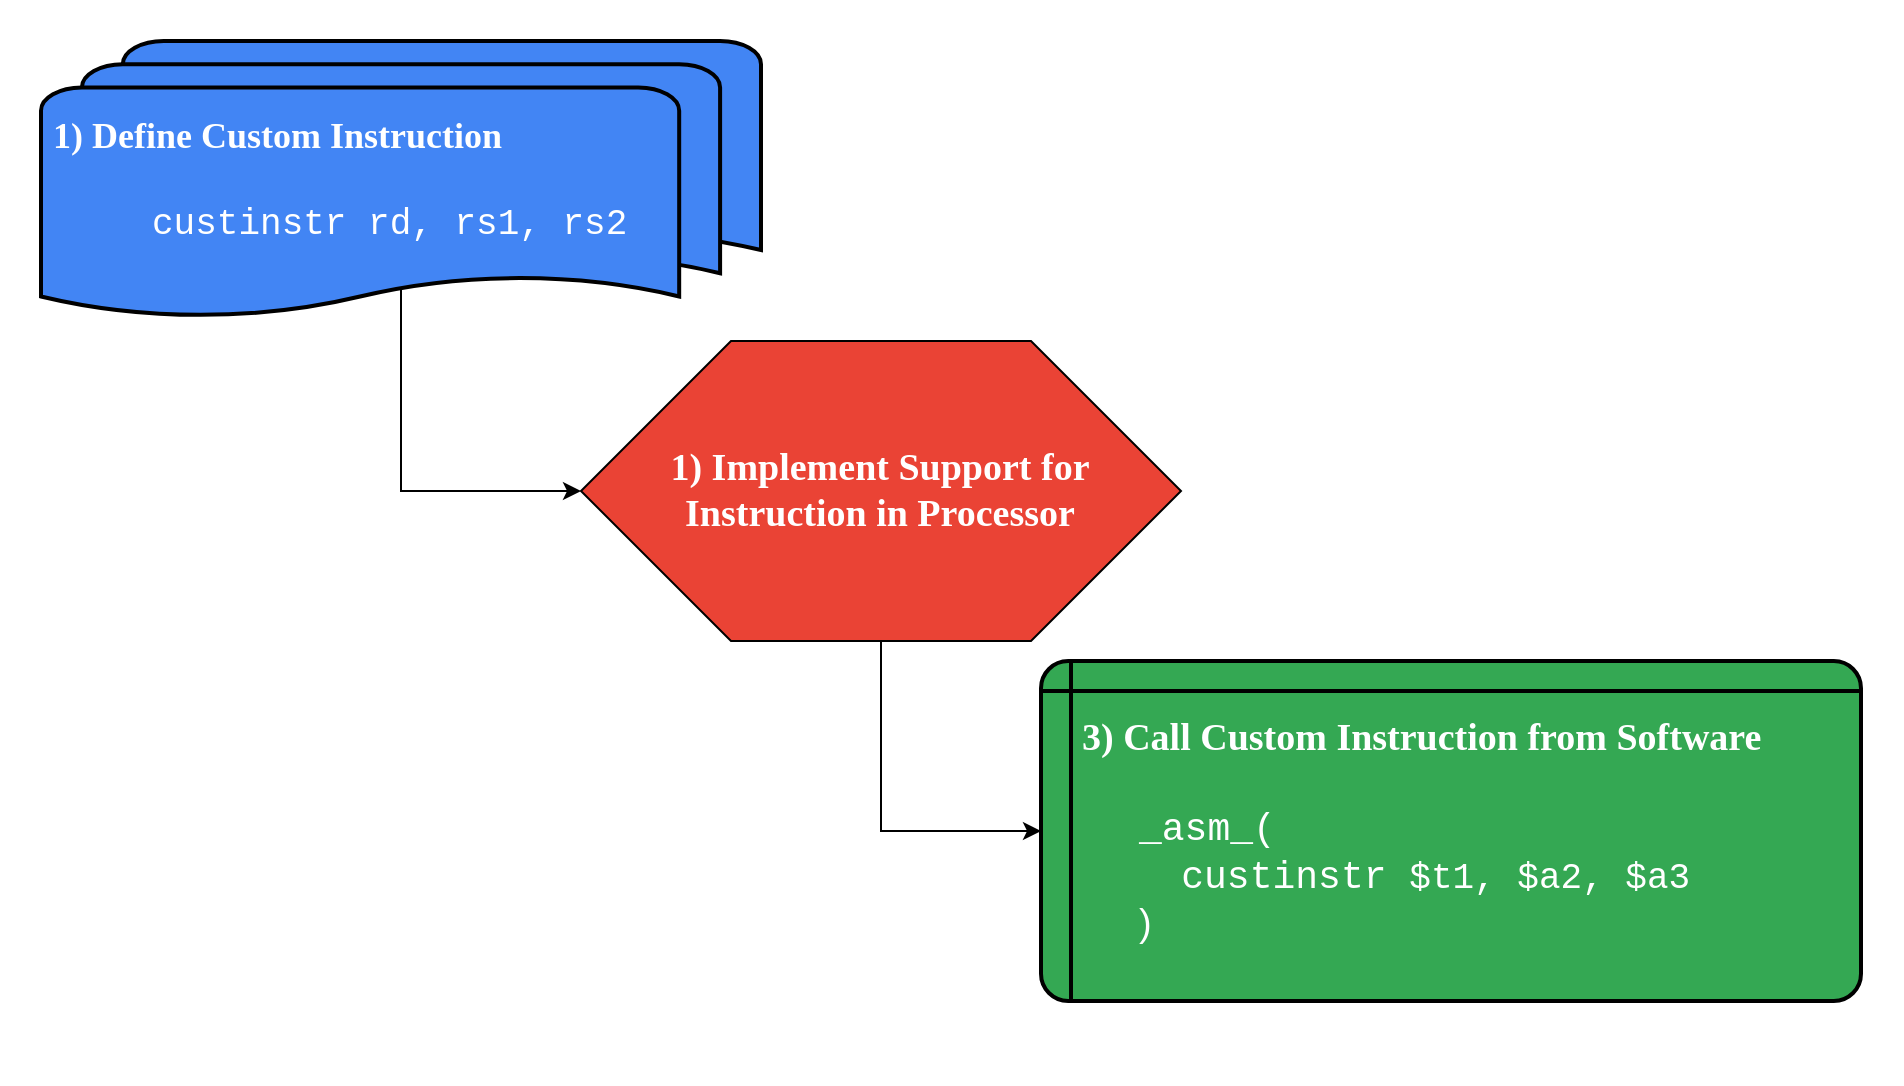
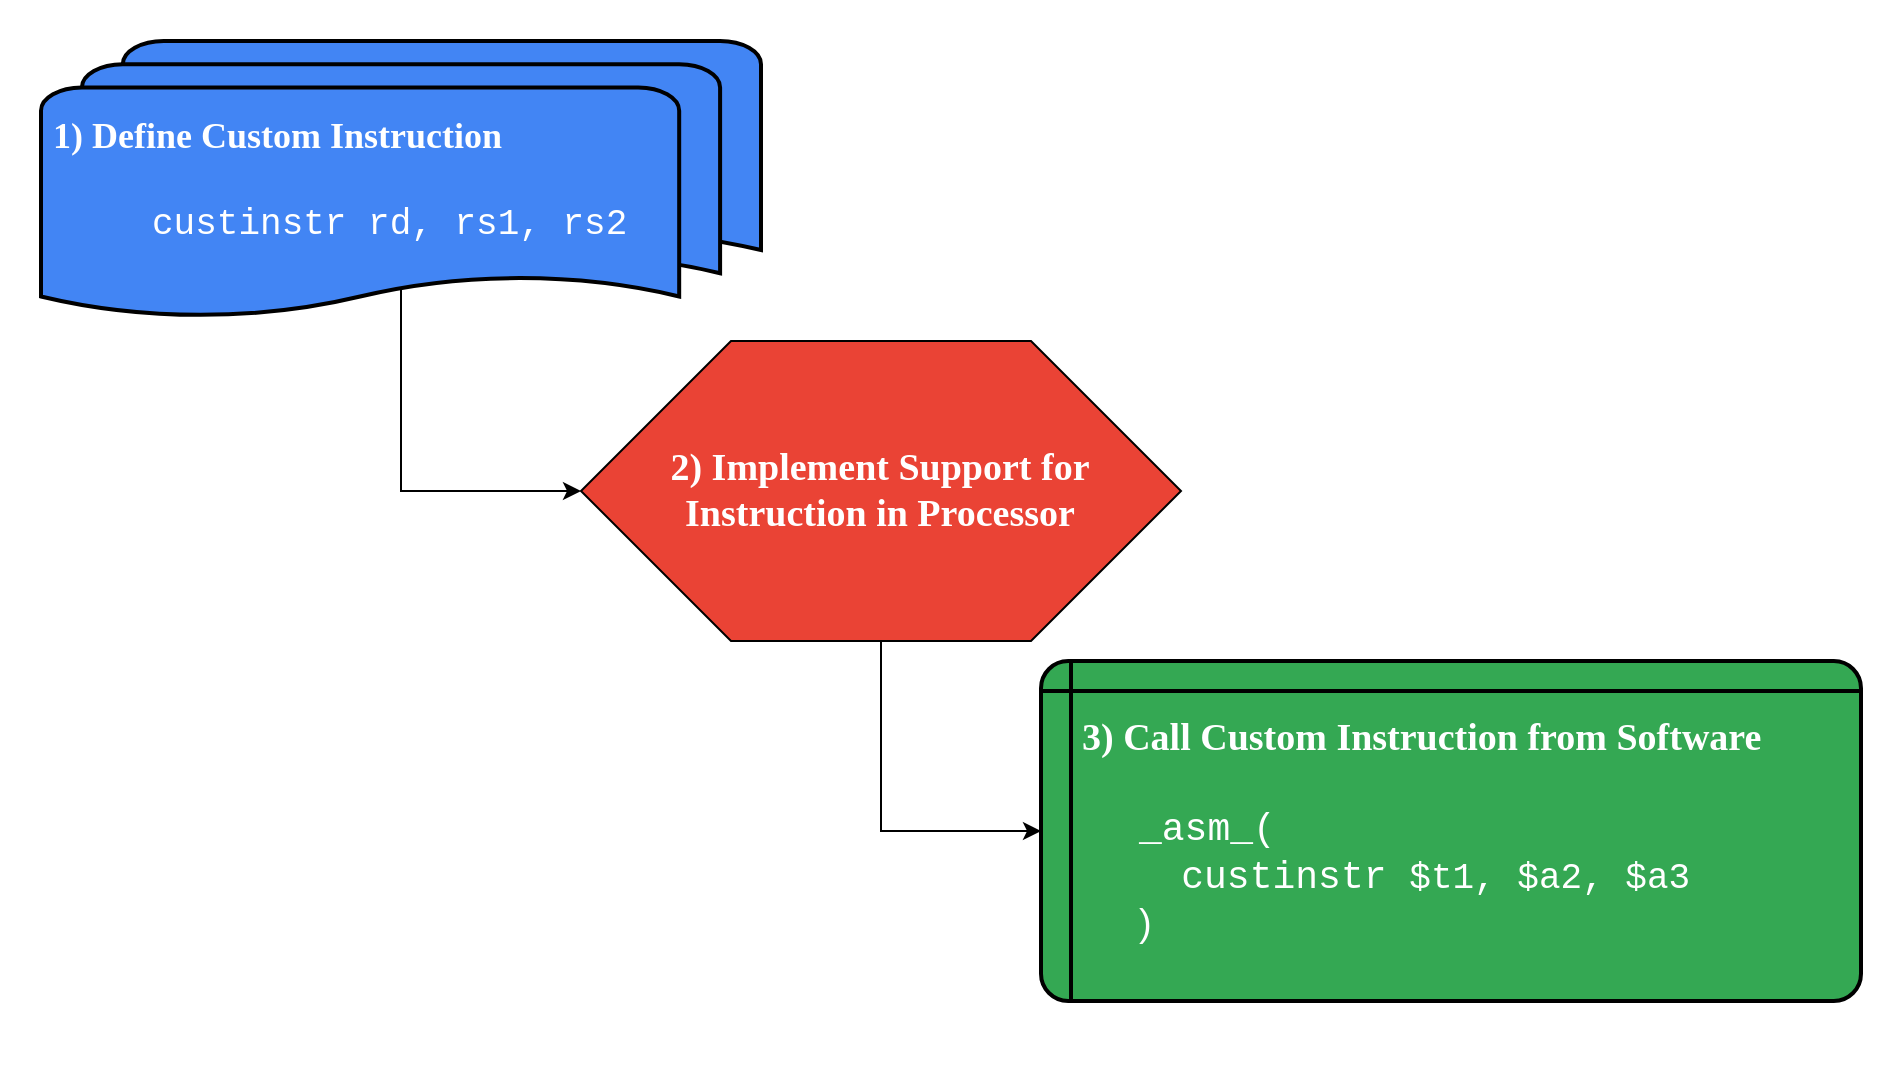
- <mxCell id="6" value="&lt;font face=&quot;Computer Modern&quot; style=&quot;font-size: 19px&quot;&gt;&lt;b&gt;1) Implement Support for &lt;br&gt;Instruction in Processor&lt;/b&gt;&lt;br&gt;&lt;/font&gt;" style="shape=hexagon;perimeter=hexagonPerimeter2;whiteSpace=wrap;html=1;fillColor=#EA4335;strokeColor=#000000;fontColor=#FFFFFF;" vertex="1" parent="1"><mxGeometry x="290" y="170" width="300" height="150" as="geometry" /></mxCell>
+ <mxCell id="6" value="&lt;font face=&quot;Computer Modern&quot; style=&quot;font-size: 19px&quot;&gt;&lt;b&gt;2) Implement Support for &lt;br&gt;Instruction in Processor&lt;/b&gt;&lt;br&gt;&lt;/font&gt;" style="shape=hexagon;perimeter=hexagonPerimeter2;whiteSpace=wrap;html=1;fillColor=#EA4335;strokeColor=#000000;fontColor=#FFFFFF;" vertex="1" parent="1"><mxGeometry x="290" y="170" width="300" height="150" as="geometry" /></mxCell>
